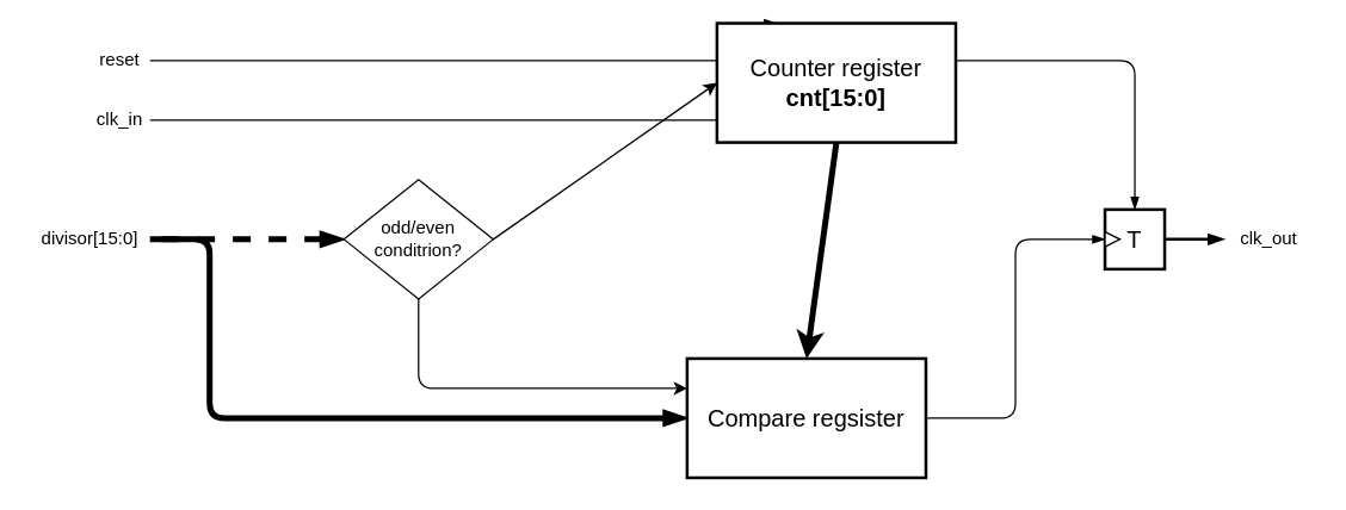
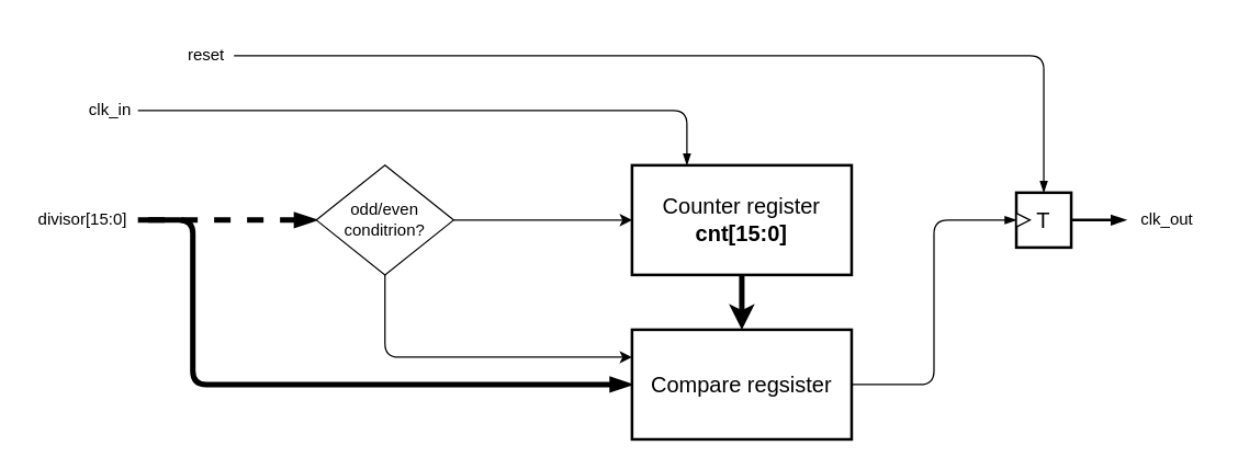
- <mxCell id="4" value="reset" style="text;html=1;strokeColor=none;fillColor=none;align=center;verticalAlign=middle;whiteSpace=wrap;rounded=0;shadow=0;dashed=1;strokeWidth=2;" parent="1" vertex="1"><mxGeometry x="60" y="20" width="40" height="40" as="geometry" /></mxCell>
+ <mxCell id="4" value="reset" style="text;html=1;strokeColor=none;fillColor=none;align=center;verticalAlign=middle;whiteSpace=wrap;rounded=0;shadow=0;dashed=1;strokeWidth=2;" parent="1" vertex="1"><mxGeometry x="130" y="20" width="40" height="40" as="geometry" /></mxCell>
- <mxCell id="11" value="&lt;font style=&quot;font-size: 16px;&quot;&gt;Counter register&lt;b&gt; cnt[15:0]&lt;/b&gt;&lt;/font&gt;" style="rounded=0;whiteSpace=wrap;html=1;shadow=0;strokeWidth=2;fillColor=default;gradientColor=none;" parent="1" vertex="1"><mxGeometry x="480" y="15" width="160" height="80" as="geometry" /></mxCell>
+ <mxCell id="11" value="&lt;font style=&quot;font-size: 16px;&quot;&gt;Counter register&lt;b&gt; cnt[15:0]&lt;/b&gt;&lt;/font&gt;" style="rounded=0;whiteSpace=wrap;html=1;shadow=0;strokeWidth=2;fillColor=default;gradientColor=none;" parent="1" vertex="1"><mxGeometry x="460" y="120" width="160" height="80" as="geometry" /></mxCell>
